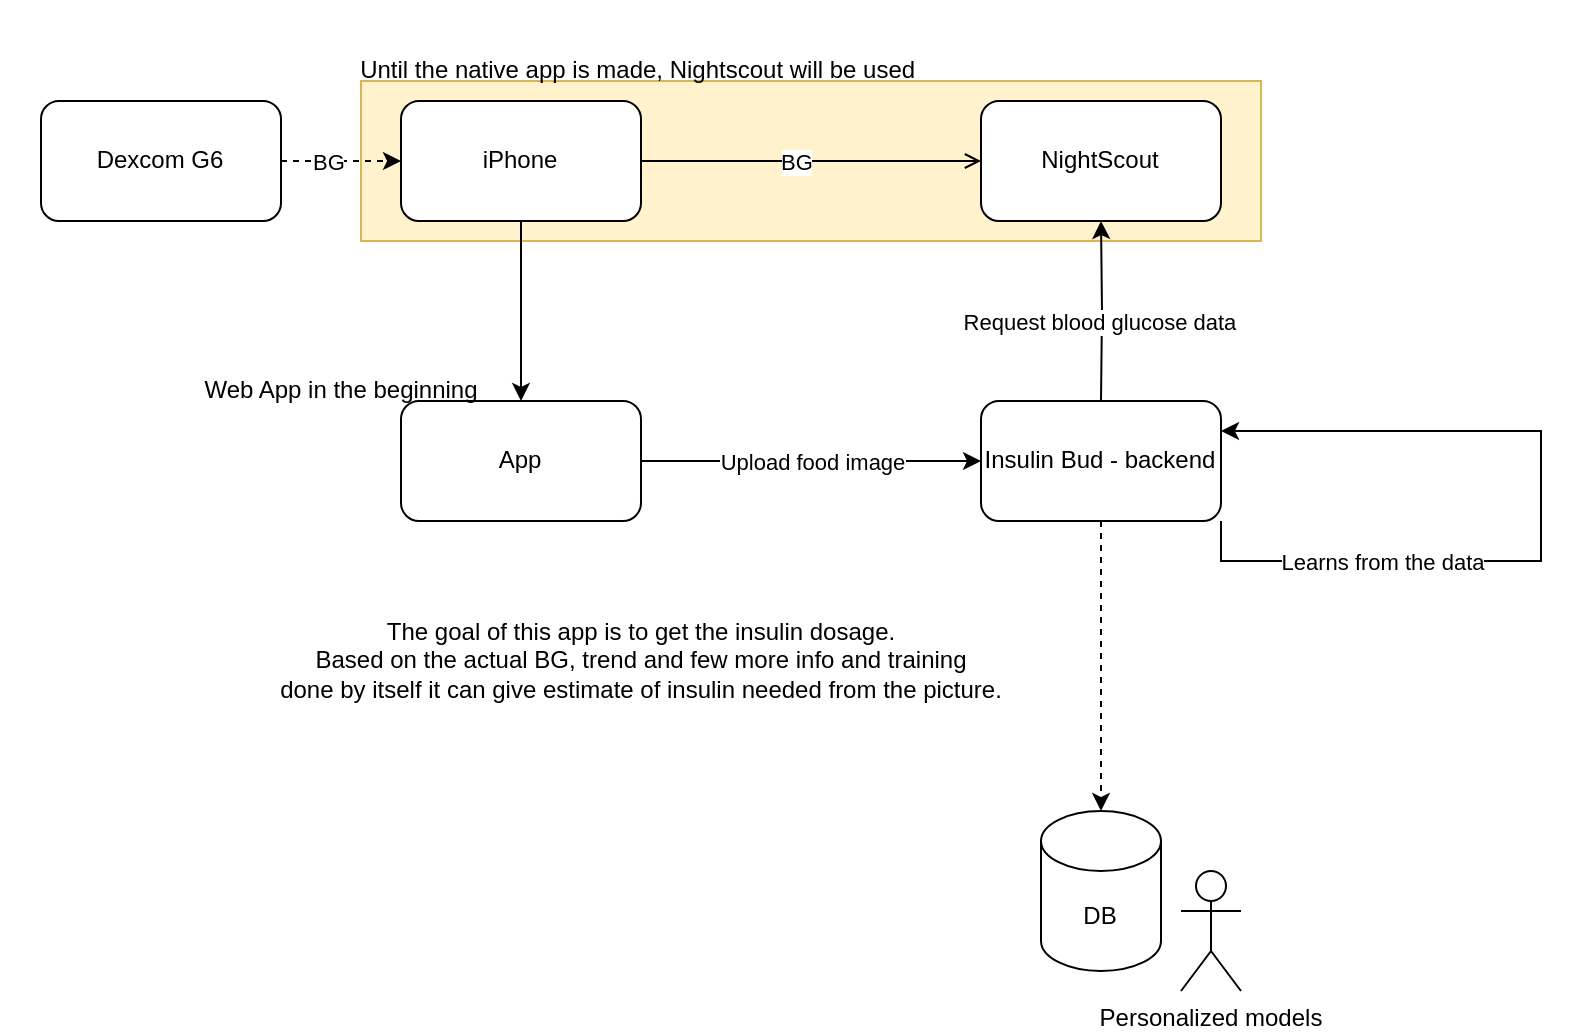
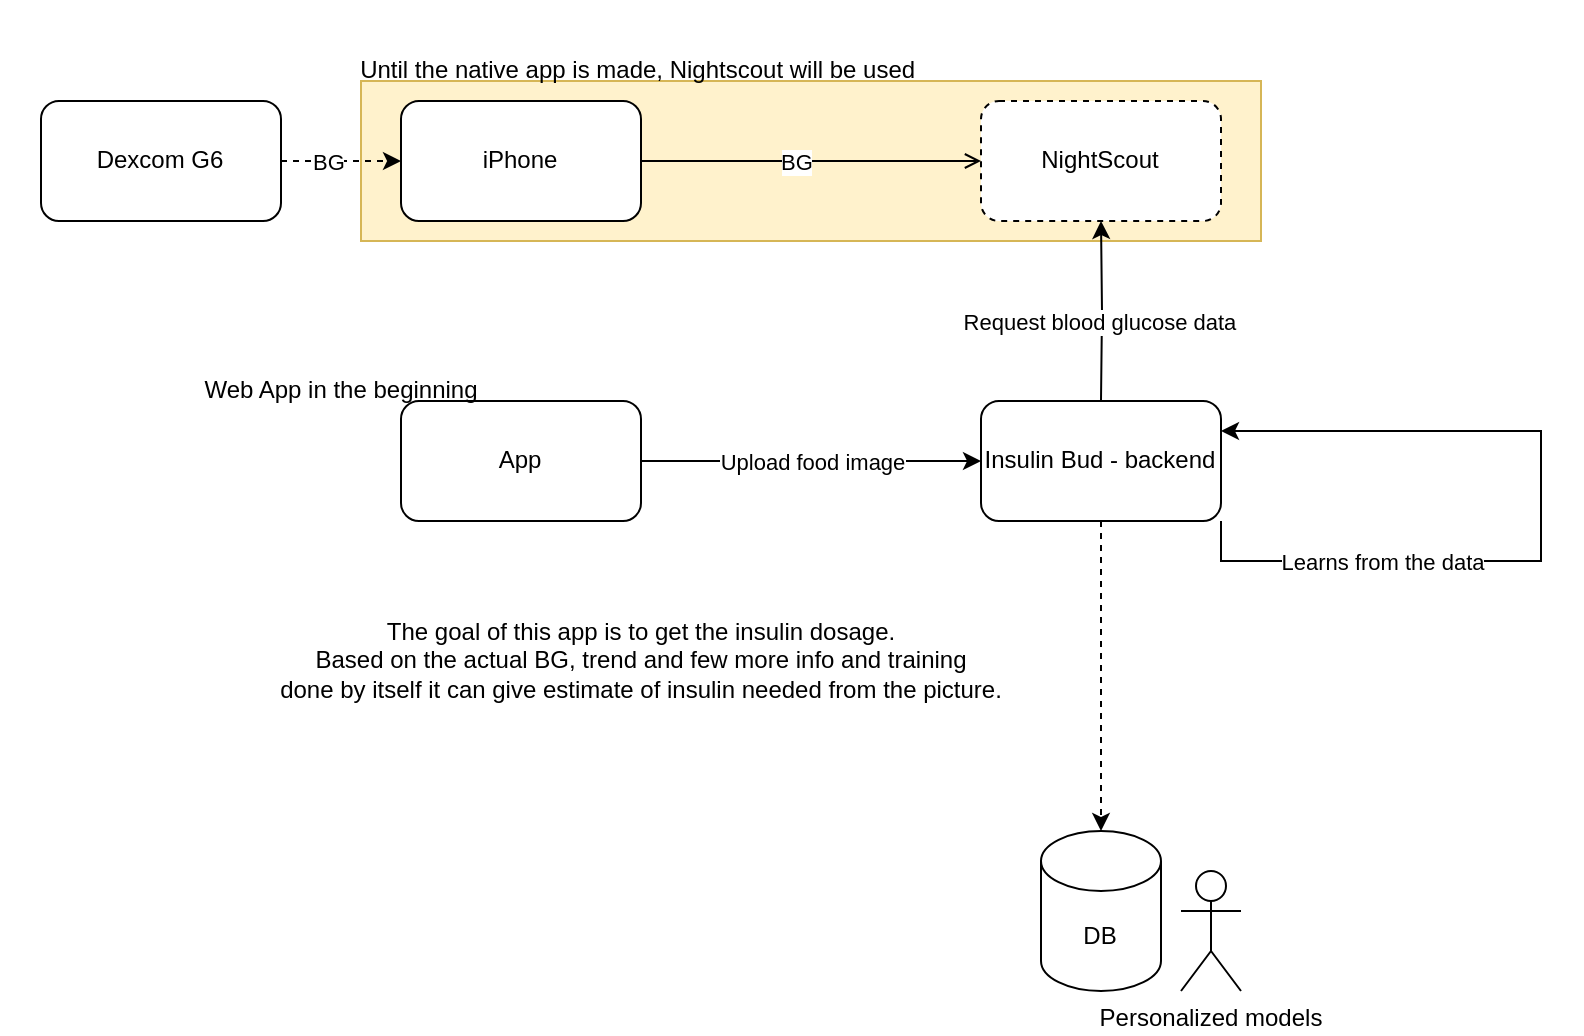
- <mxCell id="10" value="NightScout" style="rounded=1;whiteSpace=wrap;html=1;" vertex="1" parent="1"><mxGeometry x="490" y="50" width="120" height="60" as="geometry" /></mxCell>
+ <mxCell id="10" value="NightScout" style="rounded=1;whiteSpace=wrap;html=1;dashed=1;" vertex="1" parent="1"><mxGeometry x="490" y="50" width="120" height="60" as="geometry" /></mxCell>
- <mxCell id="8" style="edgeStyle=orthogonalEdgeStyle;rounded=0;orthogonalLoop=1;jettySize=auto;html=1;" edge="1" parent="1" source="9" target="18"><mxGeometry relative="1" as="geometry" /></mxCell>
- <mxCell id="20" value="DB" style="shape=cylinder3;whiteSpace=wrap;html=1;boundedLbl=1;backgroundOutline=1;size=15;" vertex="1" parent="1"><mxGeometry x="520" y="405" width="60" height="80" as="geometry" /></mxCell>
+ <mxCell id="20" value="DB" style="shape=cylinder3;whiteSpace=wrap;html=1;boundedLbl=1;backgroundOutline=1;size=15;" vertex="1" parent="1"><mxGeometry x="520" y="415" width="60" height="80" as="geometry" /></mxCell>
